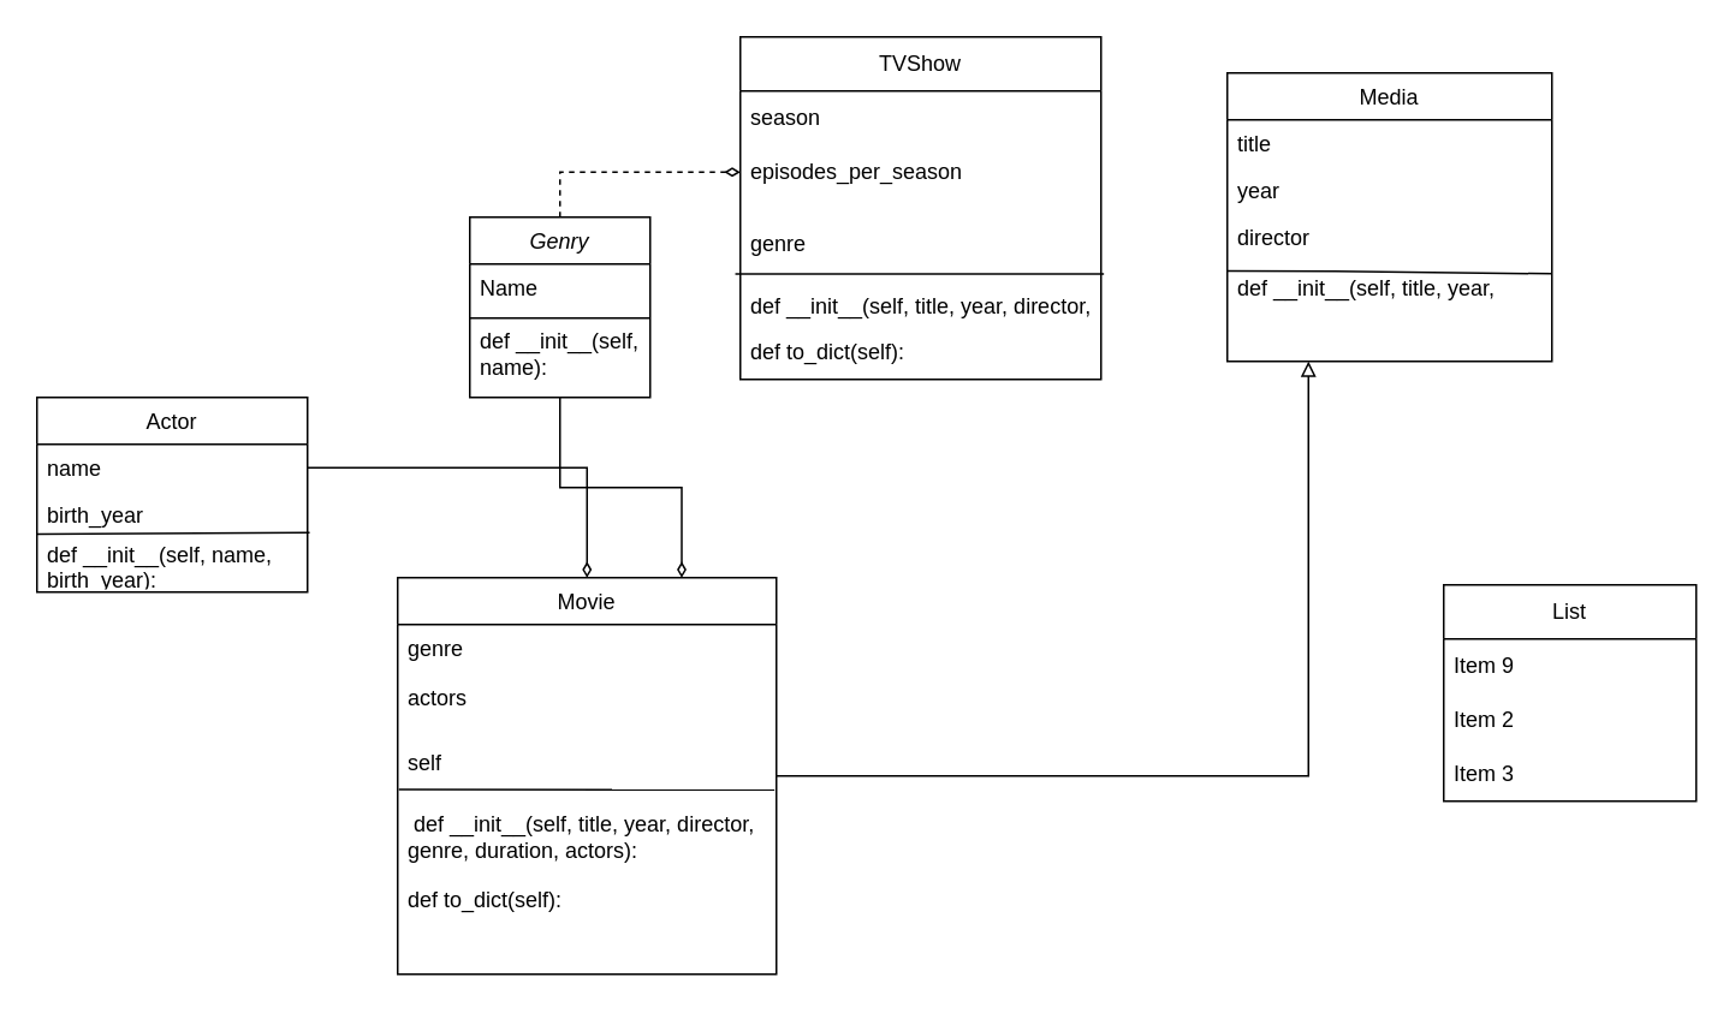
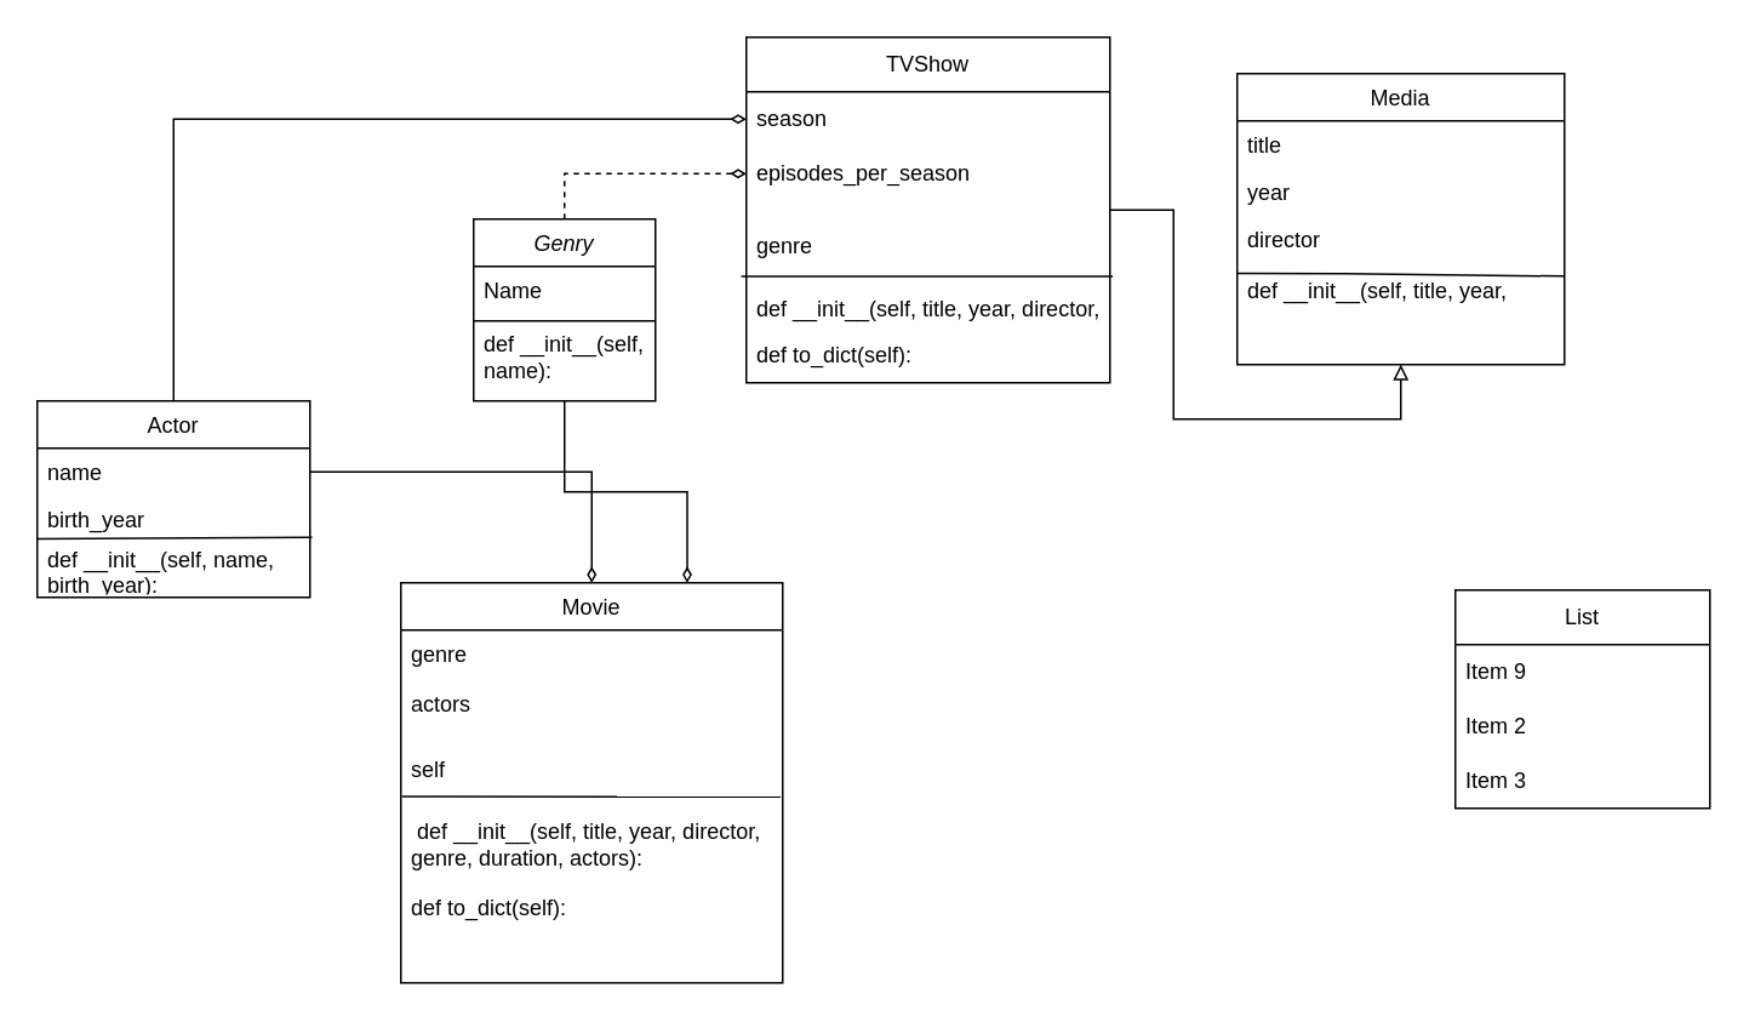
+ <mxCell id="8" style="edgeStyle=orthogonalEdgeStyle;rounded=0;orthogonalLoop=1;jettySize=auto;html=1;exitX=0.5;exitY=0;exitDx=0;exitDy=0;entryX=0;entryY=0.5;entryDx=0;entryDy=0;endArrow=diamondThin;endFill=0;" edge="1" parent="1" source="9" target="30"><mxGeometry relative="1" as="geometry" /></mxCell>
+ <mxCell id="20" style="edgeStyle=orthogonalEdgeStyle;rounded=0;orthogonalLoop=1;jettySize=auto;html=1;entryX=0.5;entryY=1;entryDx=0;entryDy=0;endArrow=block;endFill=0;" edge="1" parent="1" source="29" target="14"><mxGeometry relative="1" as="geometry"><mxPoint x="750" y="400" as="sourcePoint" /></mxGeometry></mxCell>
- <mxCell id="21" style="edgeStyle=orthogonalEdgeStyle;rounded=0;orthogonalLoop=1;jettySize=auto;html=1;entryX=0.25;entryY=1;entryDx=0;entryDy=0;endArrow=block;endFill=0;" edge="1" parent="1" source="22" target="14"><mxGeometry relative="1" as="geometry" /></mxCell>
